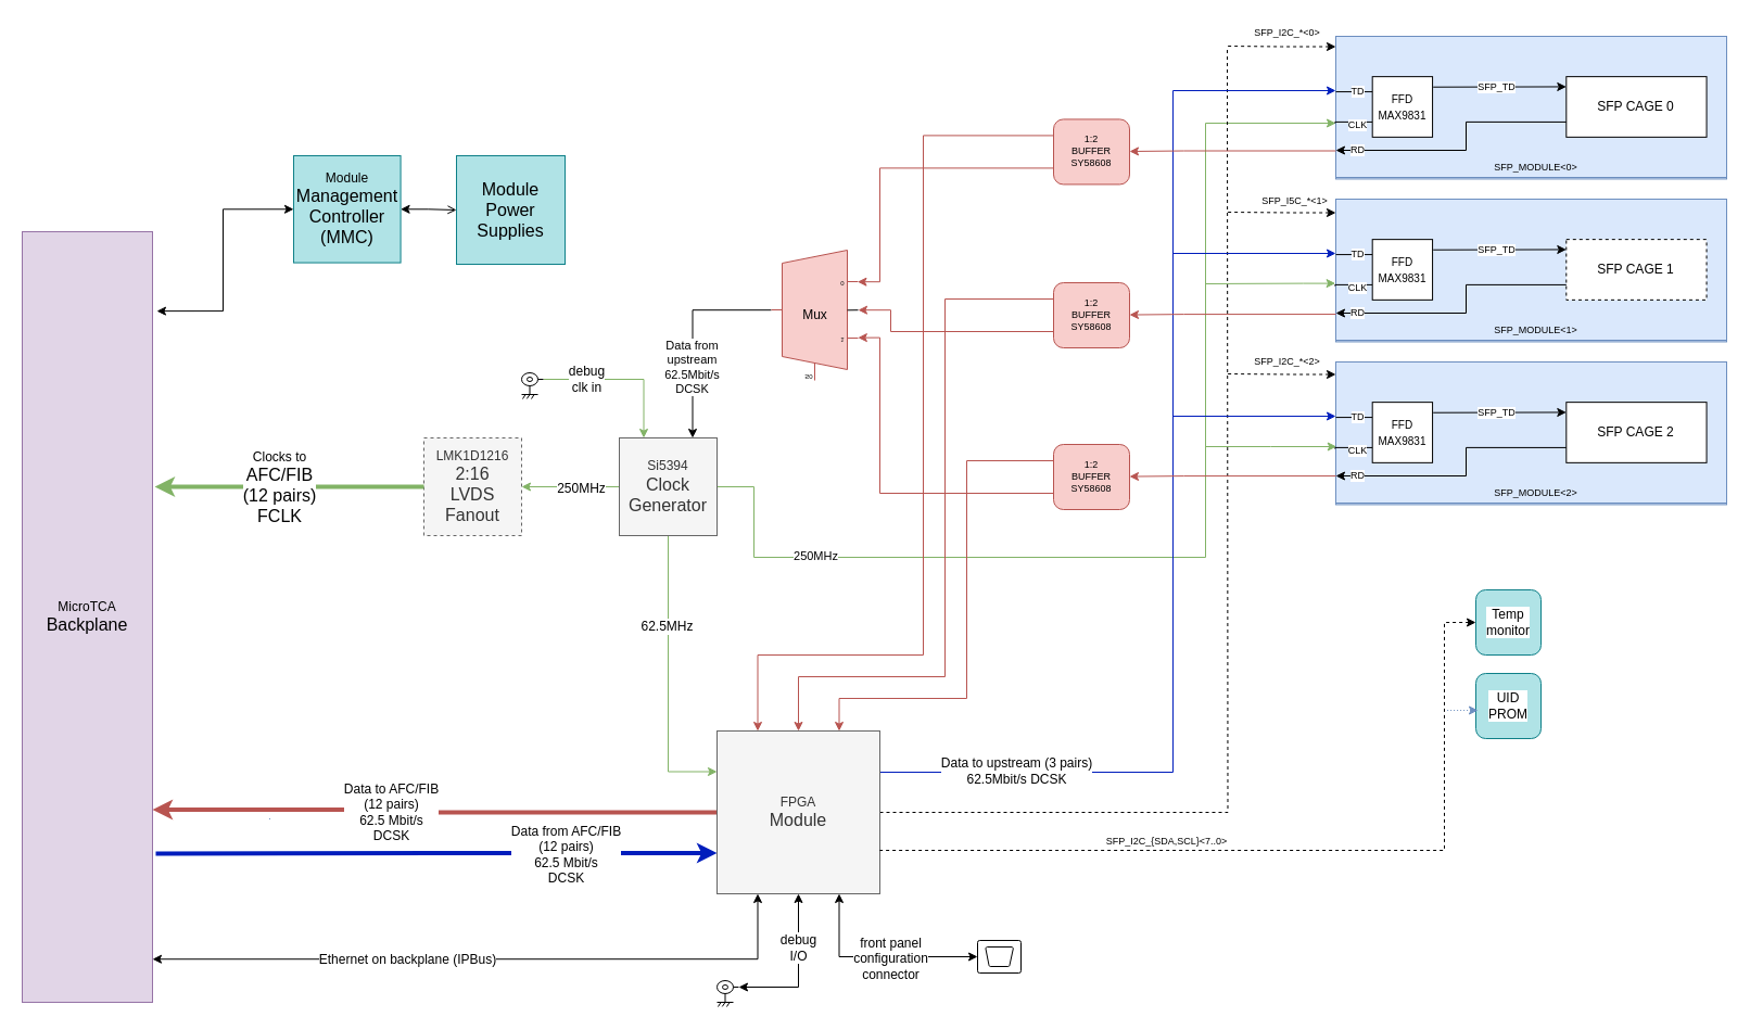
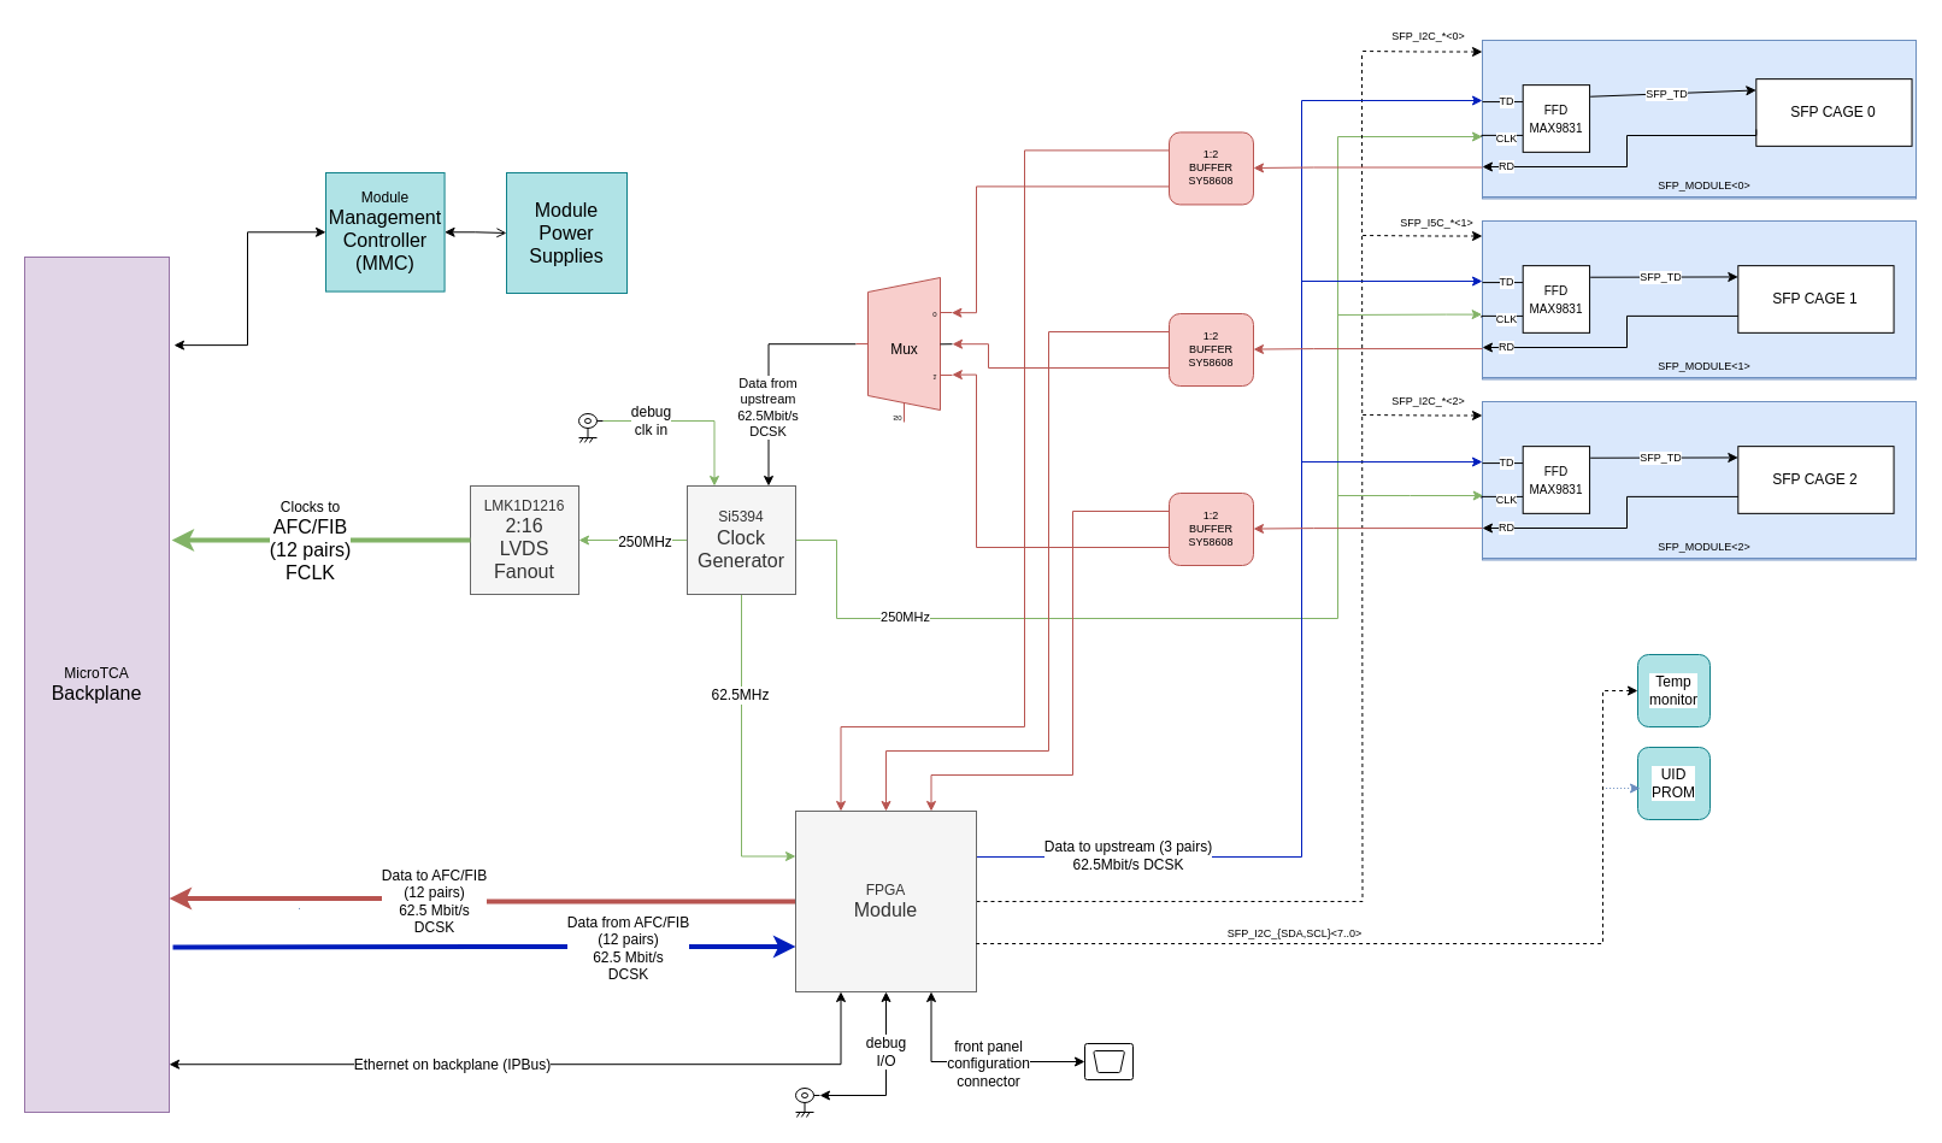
- <mxCell id="27" value="SFP CAGE 0" style="rounded=0;whiteSpace=wrap;html=1;" vertex="1" parent="25"><mxGeometry x="212.308" y="37.143" width="129.231" height="55.714" as="geometry" /></mxCell>
+ <mxCell id="27" value="SFP CAGE 0" style="rounded=0;whiteSpace=wrap;html=1;" vertex="1" parent="25"><mxGeometry x="227.308" y="32.143" width="129.231" height="55.714" as="geometry" /></mxCell>
- <mxCell id="42" value="SFP CAGE 1" style="rounded=0;whiteSpace=wrap;html=1;dashed=1;" vertex="1" parent="40"><mxGeometry x="212.308" y="37.143" width="129.231" height="55.714" as="geometry" /></mxCell>
+ <mxCell id="42" value="SFP CAGE 1" style="rounded=0;whiteSpace=wrap;html=1;" vertex="1" parent="40"><mxGeometry x="212.308" y="37.143" width="129.231" height="55.714" as="geometry" /></mxCell>
- <mxCell id="98" value="&lt;div&gt;&lt;font style=&quot;font-size: 12px;&quot;&gt;LMK1D1216&lt;/font&gt;&lt;/div&gt;&lt;div&gt;&lt;font size=&quot;3&quot;&gt;2:16&lt;/font&gt;&lt;/div&gt;&lt;div&gt;&lt;font size=&quot;3&quot;&gt;LVDS Fanout&lt;/font&gt;&lt;br&gt;&lt;/div&gt;" style="whiteSpace=wrap;html=1;aspect=fixed;fillColor=#f5f5f5;fontSize=12;strokeColor=#666666;fontColor=#333333;dashed=1;" vertex="1" parent="1"><mxGeometry x="390" y="403" width="90" height="90" as="geometry" /></mxCell>
+ <mxCell id="98" value="&lt;div&gt;&lt;font style=&quot;font-size: 12px;&quot;&gt;LMK1D1216&lt;/font&gt;&lt;/div&gt;&lt;div&gt;&lt;font size=&quot;3&quot;&gt;2:16&lt;/font&gt;&lt;/div&gt;&lt;div&gt;&lt;font size=&quot;3&quot;&gt;LVDS Fanout&lt;/font&gt;&lt;br&gt;&lt;/div&gt;" style="whiteSpace=wrap;html=1;aspect=fixed;fillColor=#f5f5f5;fontSize=12;strokeColor=#666666;fontColor=#333333;" vertex="1" parent="1"><mxGeometry x="390" y="403" width="90" height="90" as="geometry" /></mxCell>
